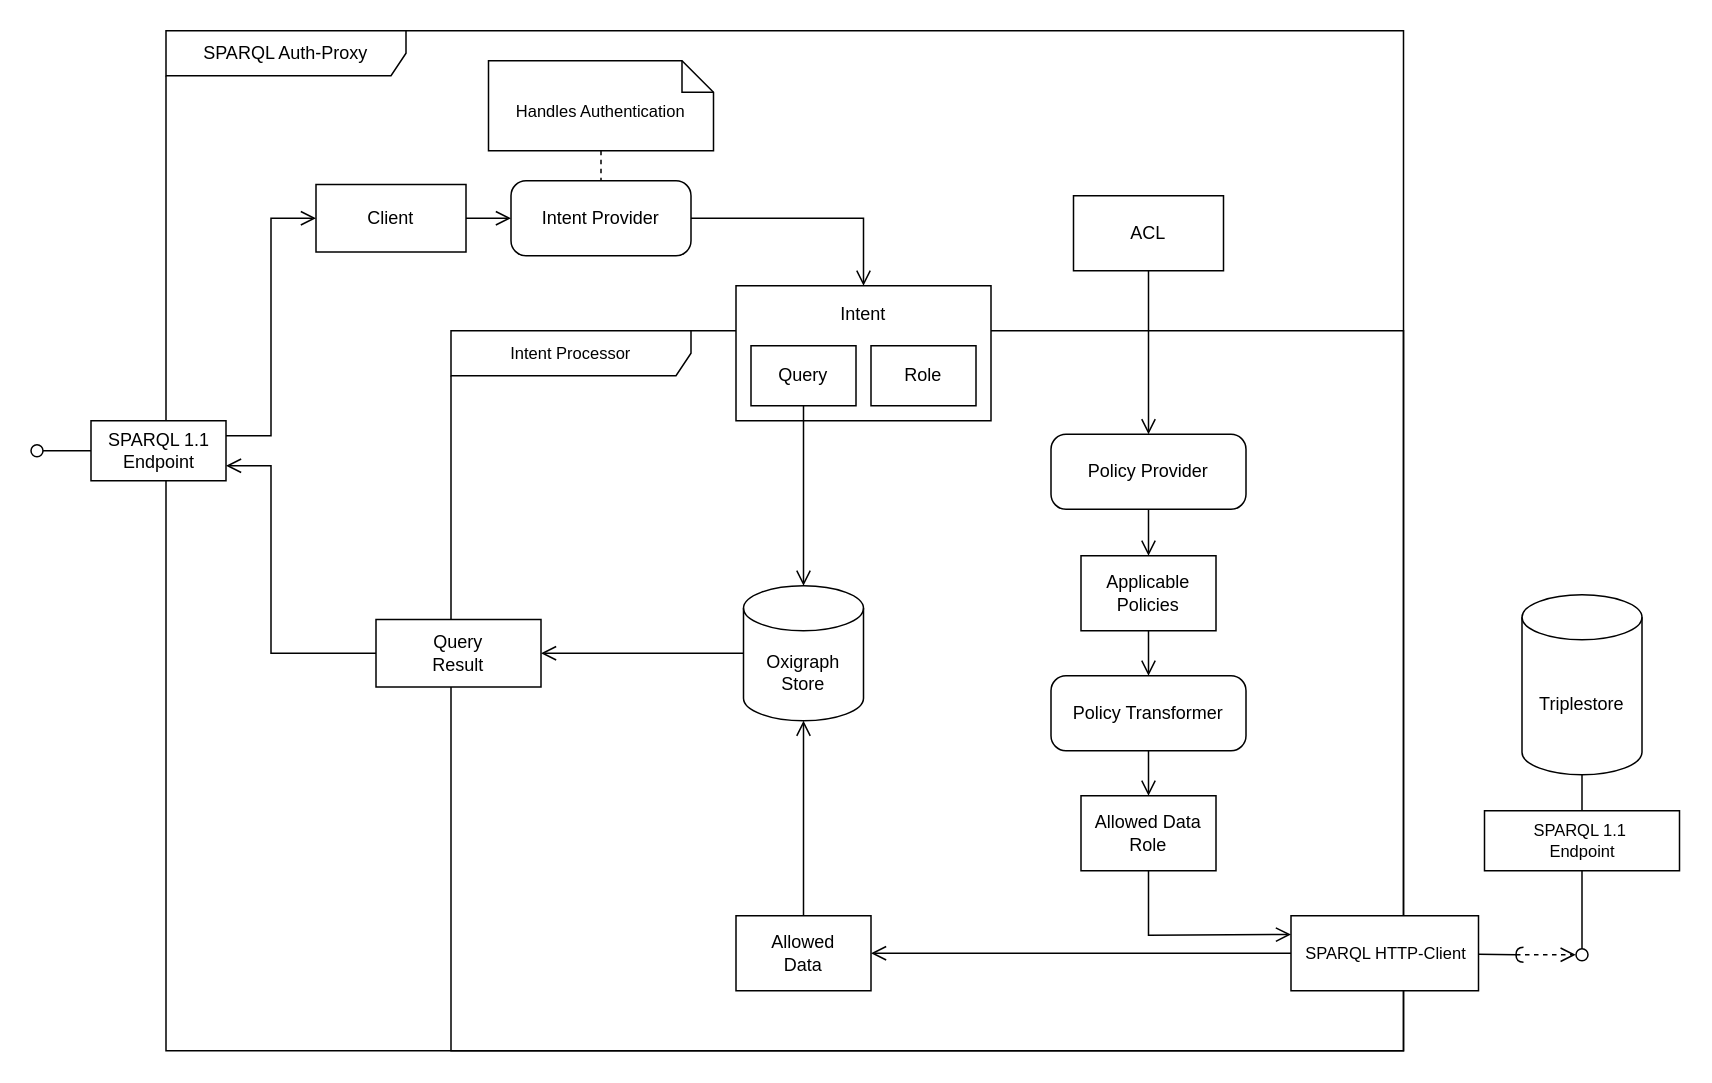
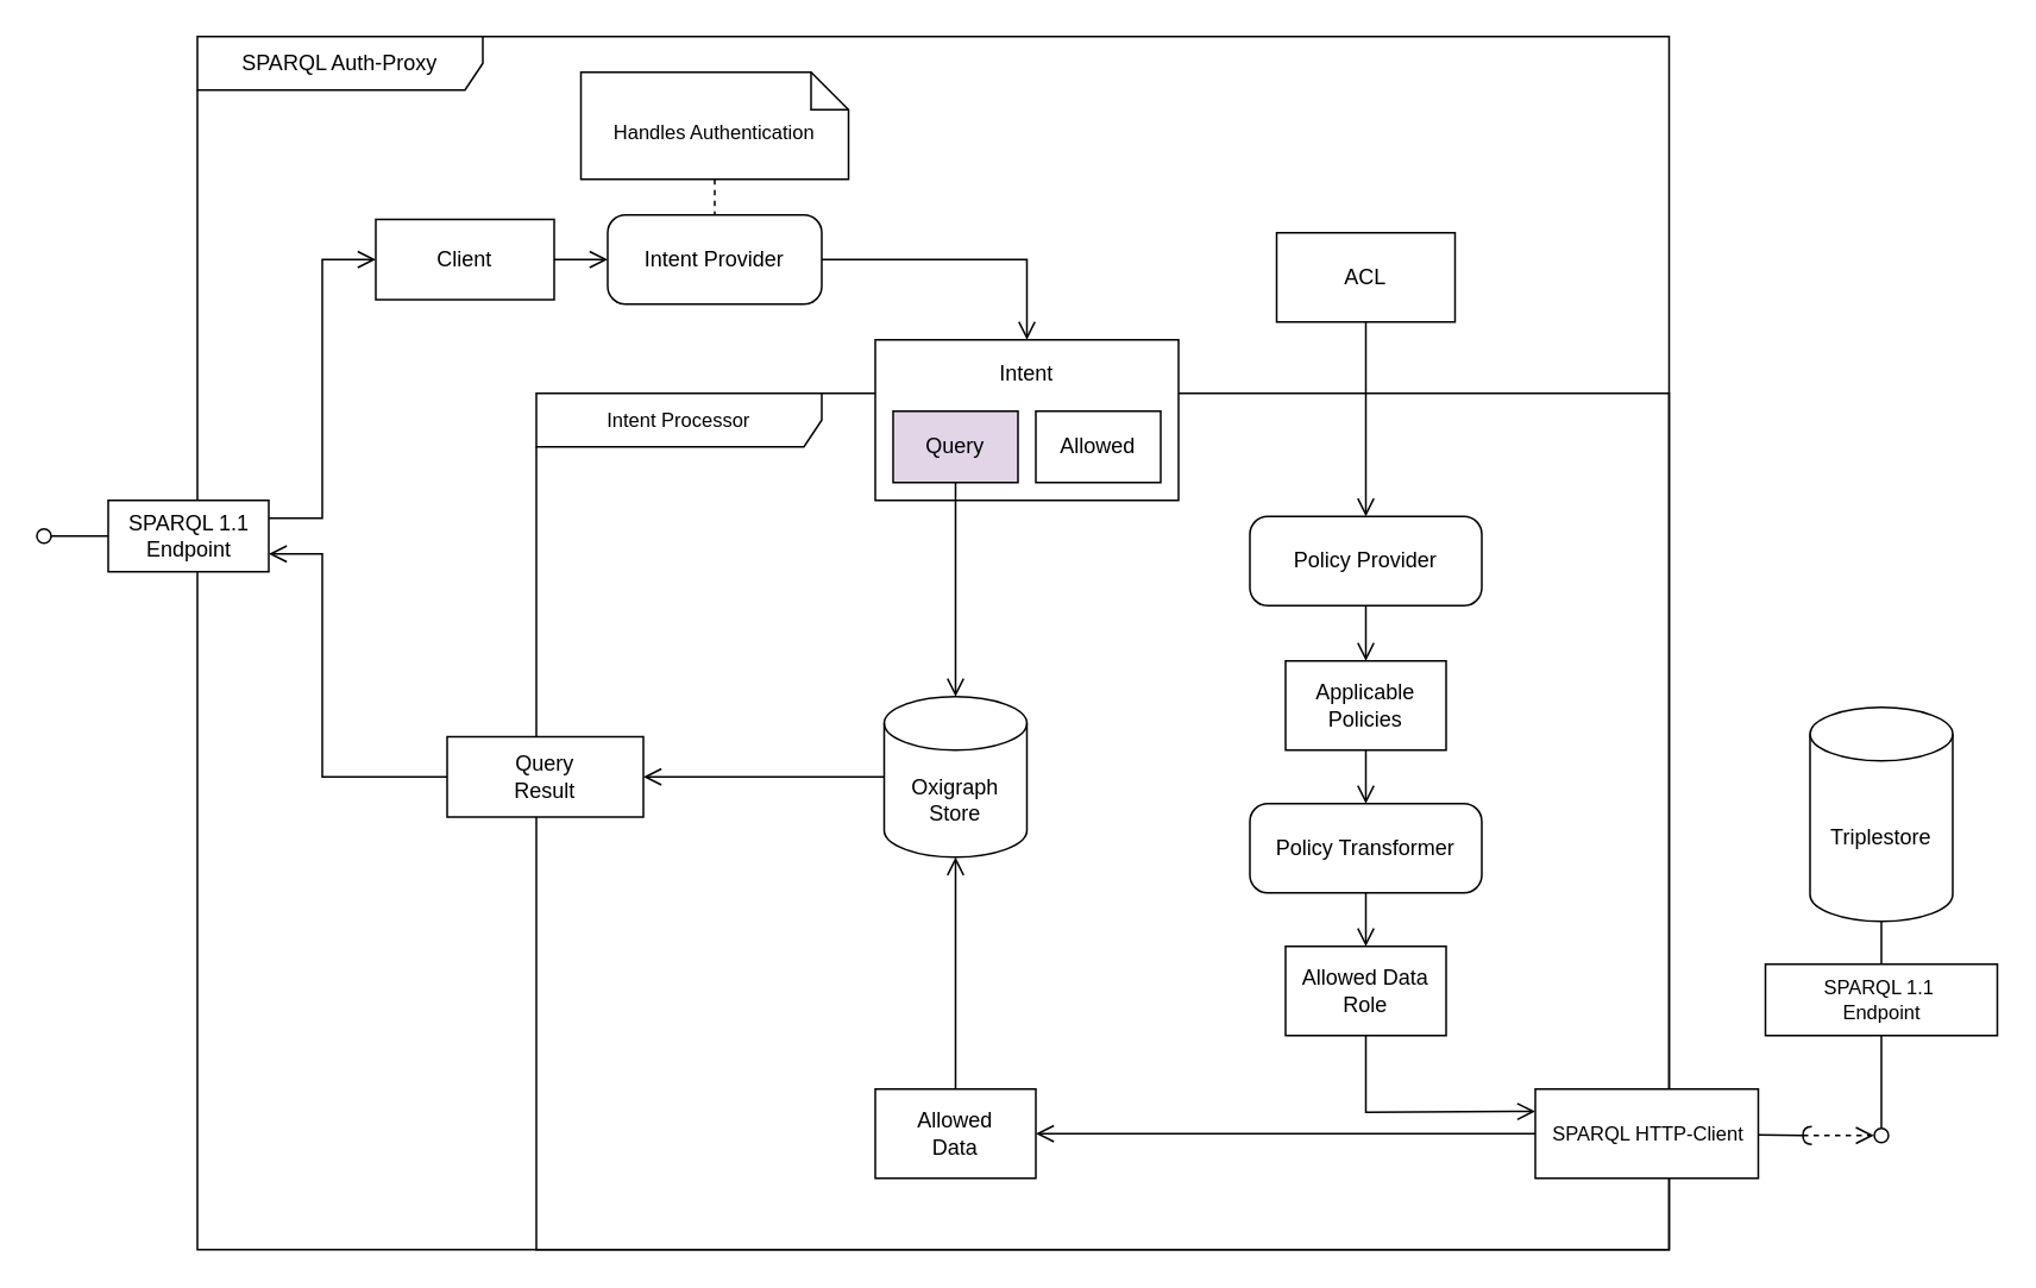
- <mxCell id="11" value="Query" style="fontStyle=0;html=1;whiteSpace=wrap;" parent="8" vertex="1"><mxGeometry x="10" y="40" width="70" height="40" as="geometry" /></mxCell>
+ <mxCell id="11" value="Query" style="fontStyle=0;html=1;whiteSpace=wrap;fillColor=#e1d5e7;" parent="8" vertex="1"><mxGeometry x="10" y="40" width="70" height="40" as="geometry" /></mxCell>
- <mxCell id="10" value="Role" style="fontStyle=0;html=1;whiteSpace=wrap;" parent="8" vertex="1"><mxGeometry x="90" y="40" width="70" height="40" as="geometry" /></mxCell>
+ <mxCell id="10" value="Allowed" style="fontStyle=0;html=1;whiteSpace=wrap;" parent="8" vertex="1"><mxGeometry x="90" y="40" width="70" height="40" as="geometry" /></mxCell>
